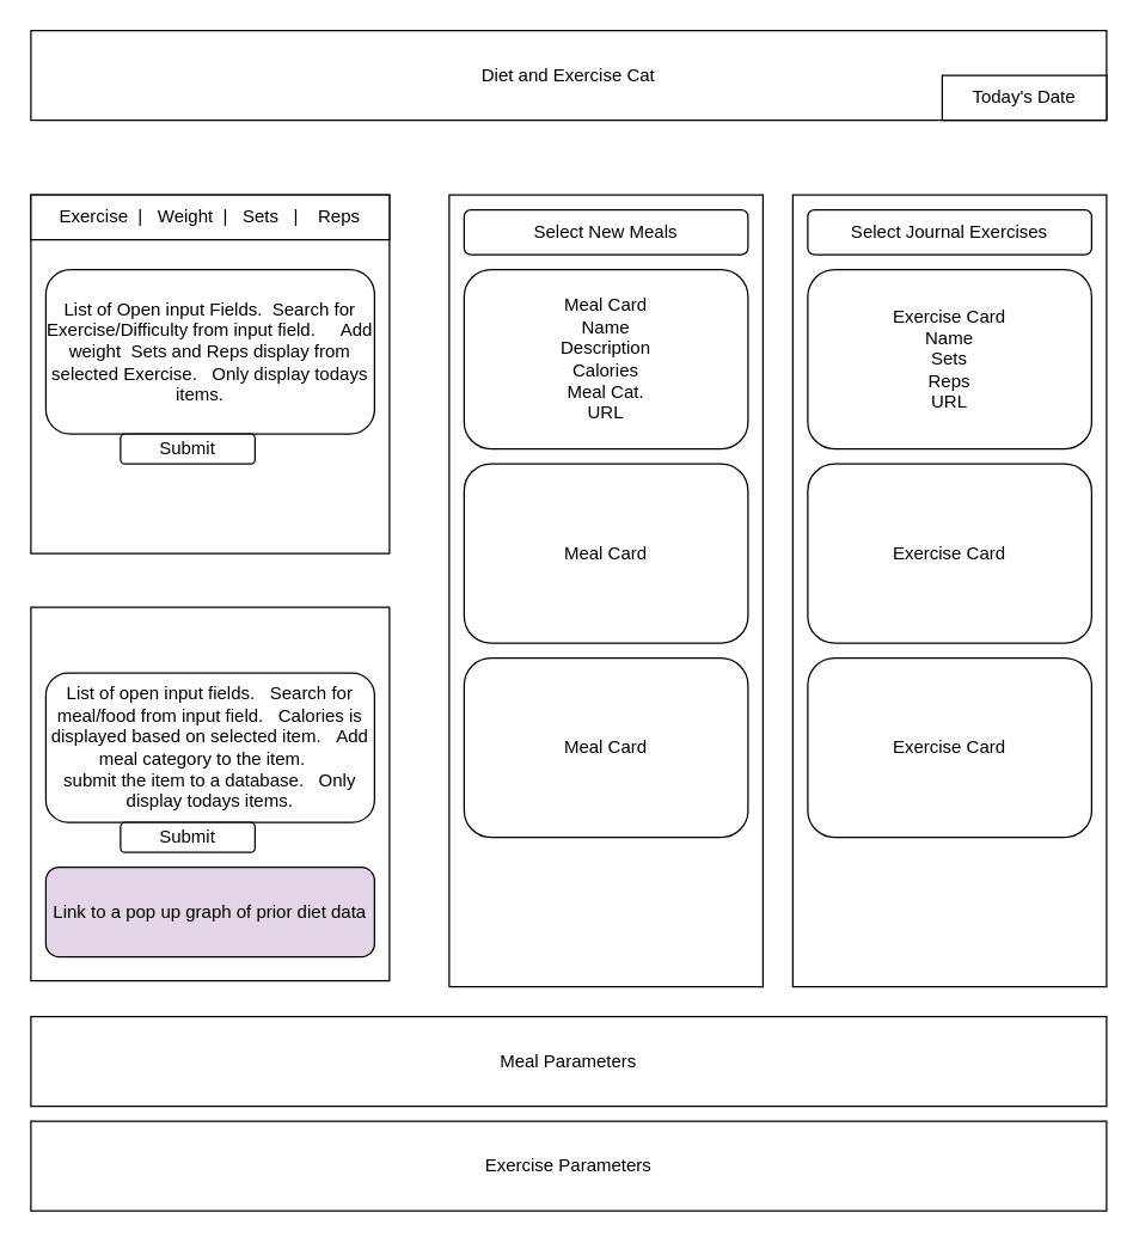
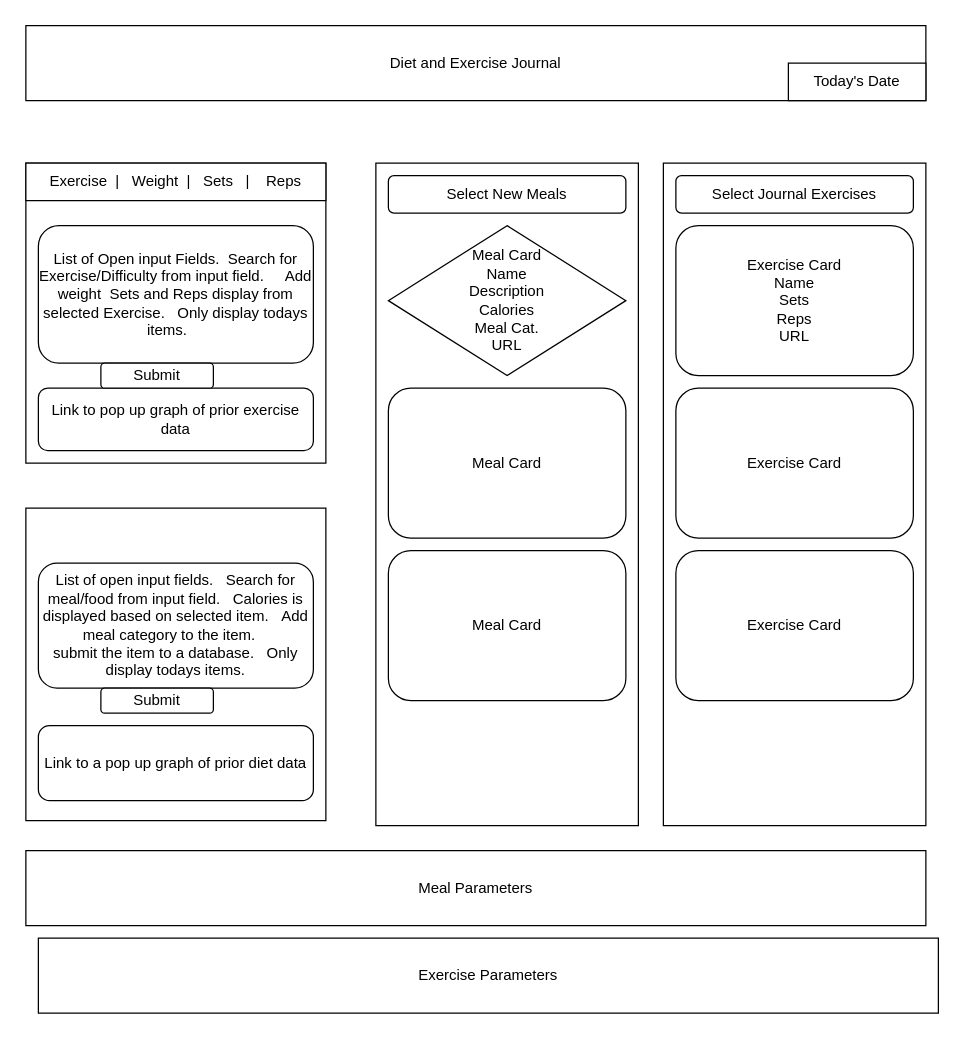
- <mxCell id="2" value="Diet and Exercise Cat" style="rounded=0;whiteSpace=wrap;html=1;" vertex="1" parent="1"><mxGeometry x="20" y="20" width="720" height="60" as="geometry" /></mxCell>
+ <mxCell id="2" value="Diet and Exercise Journal" style="rounded=0;whiteSpace=wrap;html=1;" vertex="1" parent="1"><mxGeometry x="20" y="20" width="720" height="60" as="geometry" /></mxCell>
- <mxCell id="15" value="Meal Card&lt;br&gt;Name&lt;br&gt;Description&lt;br&gt;Calories&lt;br&gt;Meal Cat.&lt;br&gt;URL" style="rounded=1;whiteSpace=wrap;html=1;" vertex="1" parent="1"><mxGeometry x="310" y="180" width="190" height="120" as="geometry" /></mxCell>
+ <mxCell id="15" value="Meal Card&lt;br&gt;Name&lt;br&gt;Description&lt;br&gt;Calories&lt;br&gt;Meal Cat.&lt;br&gt;URL" style="rhombus;whiteSpace=wrap;html=1;" vertex="1" parent="1"><mxGeometry x="310" y="180" width="190" height="120" as="geometry" /></mxCell>
+ <mxCell id="12" value="Link to pop up graph of prior exercise data" style="rounded=1;whiteSpace=wrap;html=1;" vertex="1" parent="1"><mxGeometry x="30" y="310" width="220" height="50" as="geometry" /></mxCell>
- <mxCell id="11" value="Link to a pop up graph of prior diet data" style="rounded=1;whiteSpace=wrap;html=1;fillColor=#e1d5e7;" vertex="1" parent="1"><mxGeometry x="30" y="580" width="220" height="60" as="geometry" /></mxCell>
+ <mxCell id="11" value="Link to a pop up graph of prior diet data" style="rounded=1;whiteSpace=wrap;html=1;" vertex="1" parent="1"><mxGeometry x="30" y="580" width="220" height="60" as="geometry" /></mxCell>
- <mxCell id="24" value="Exercise Parameters" style="rounded=0;whiteSpace=wrap;html=1;" vertex="1" parent="1"><mxGeometry x="20" y="750" width="720" height="60" as="geometry" /></mxCell>
+ <mxCell id="24" value="Exercise Parameters" style="rounded=0;whiteSpace=wrap;html=1;" vertex="1" parent="1"><mxGeometry x="30" y="750" width="720" height="60" as="geometry" /></mxCell>
